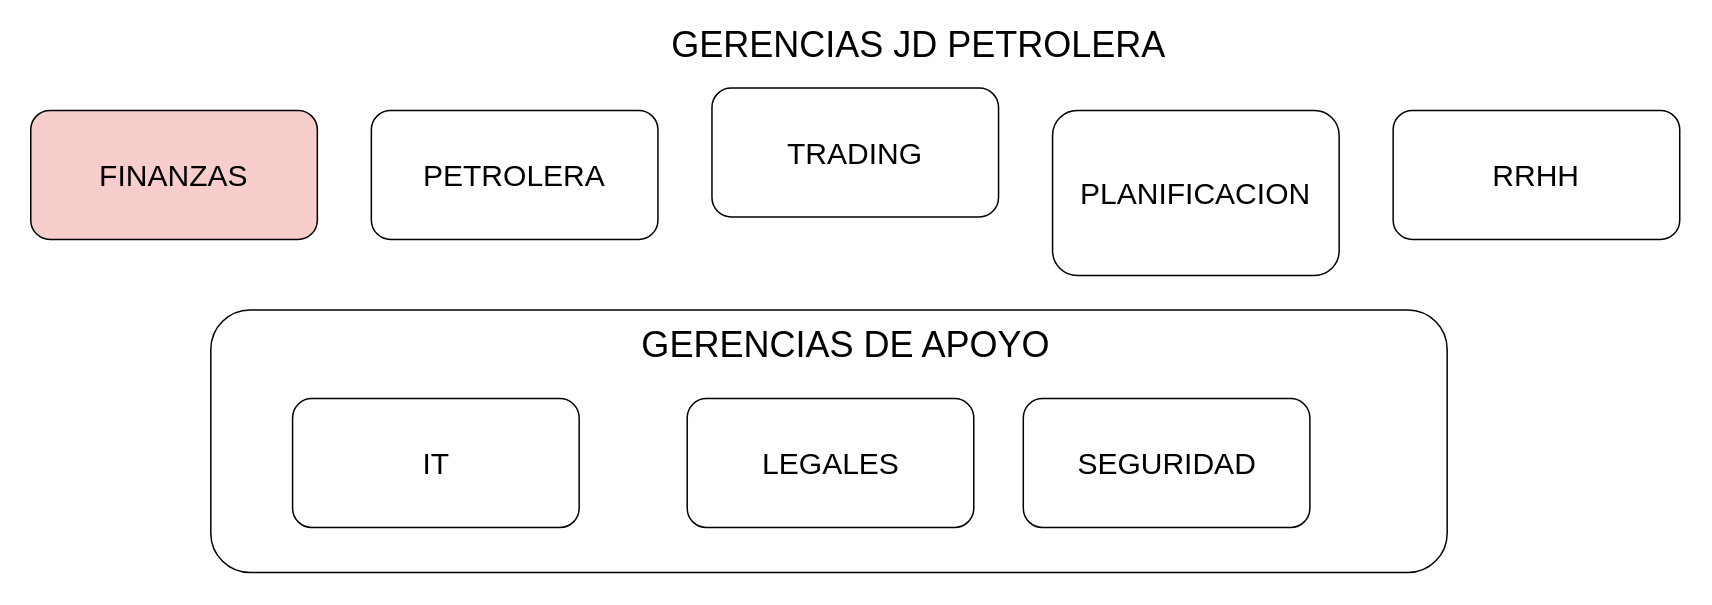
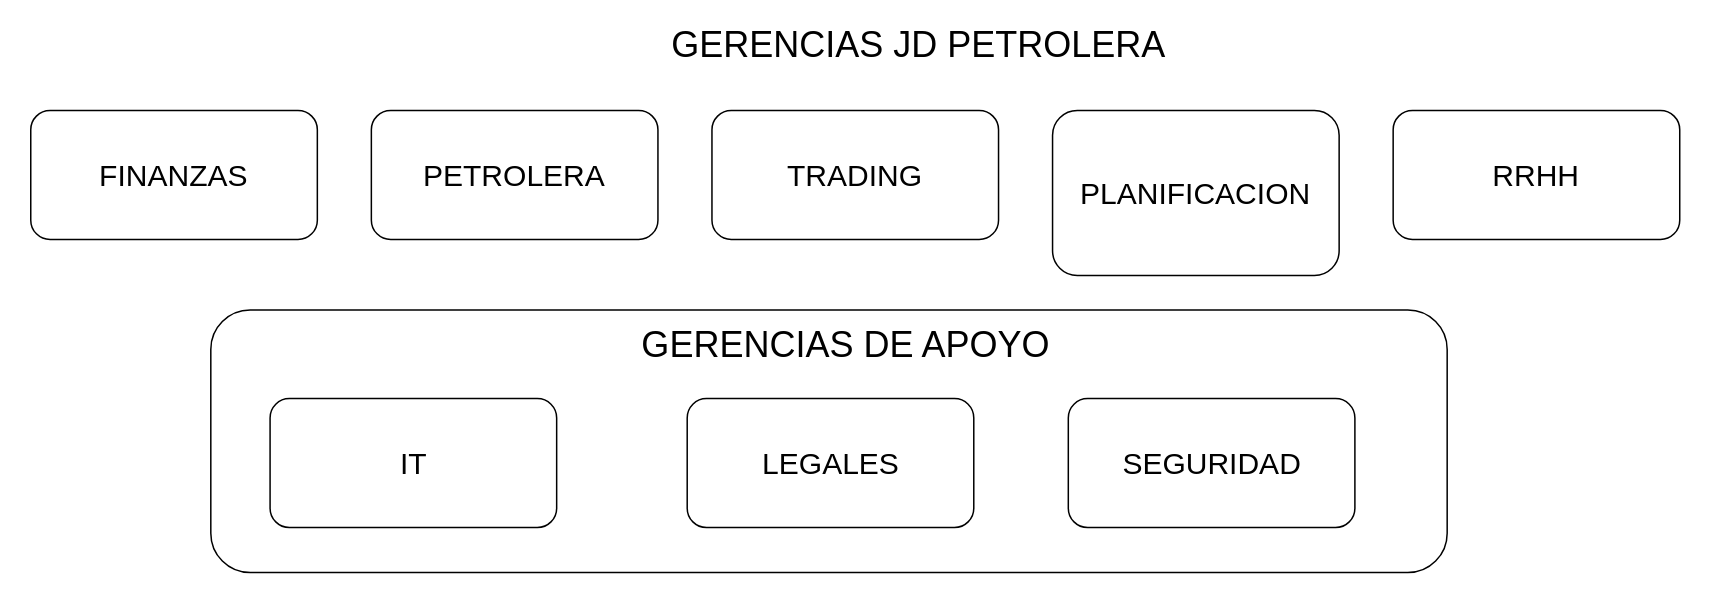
- <mxCell id="5" value="&lt;font style=&quot;font-size: 20px&quot;&gt;TRADING&lt;/font&gt;" style="rounded=1;whiteSpace=wrap;html=1;" parent="1" vertex="1"><mxGeometry x="474" y="58" width="191" height="86" as="geometry" /></mxCell>
+ <mxCell id="5" value="&lt;font style=&quot;font-size: 20px&quot;&gt;TRADING&lt;/font&gt;" style="rounded=1;whiteSpace=wrap;html=1;" parent="1" vertex="1"><mxGeometry x="474" y="73" width="191" height="86" as="geometry" /></mxCell>
- <mxCell id="4" value="&lt;font style=&quot;font-size: 20px&quot;&gt;FINANZAS&lt;/font&gt;" style="rounded=1;whiteSpace=wrap;html=1;fillColor=#f8cecc;" parent="1" vertex="1"><mxGeometry x="20" y="73" width="191" height="86" as="geometry" /></mxCell>
+ <mxCell id="4" value="&lt;font style=&quot;font-size: 20px&quot;&gt;FINANZAS&lt;/font&gt;" style="rounded=1;whiteSpace=wrap;html=1;" parent="1" vertex="1"><mxGeometry x="20" y="73" width="191" height="86" as="geometry" /></mxCell>
- <mxCell id="7" value="&lt;font style=&quot;font-size: 20px&quot;&gt;IT&lt;/font&gt;" style="rounded=1;whiteSpace=wrap;html=1;" parent="1" vertex="1"><mxGeometry x="194.5" y="265" width="191" height="86" as="geometry" /></mxCell>
+ <mxCell id="7" value="&lt;font style=&quot;font-size: 20px&quot;&gt;IT&lt;/font&gt;" style="rounded=1;whiteSpace=wrap;html=1;" parent="1" vertex="1"><mxGeometry x="179.5" y="265" width="191" height="86" as="geometry" /></mxCell>
- <mxCell id="9" value="&lt;font style=&quot;font-size: 20px&quot;&gt;SEGURIDAD&lt;/font&gt;" style="rounded=1;whiteSpace=wrap;html=1;" parent="1" vertex="1"><mxGeometry x="681.5" y="265" width="191" height="86" as="geometry" /></mxCell>
+ <mxCell id="9" value="&lt;font style=&quot;font-size: 20px&quot;&gt;SEGURIDAD&lt;/font&gt;" style="rounded=1;whiteSpace=wrap;html=1;" parent="1" vertex="1"><mxGeometry x="711.5" y="265" width="191" height="86" as="geometry" /></mxCell>
